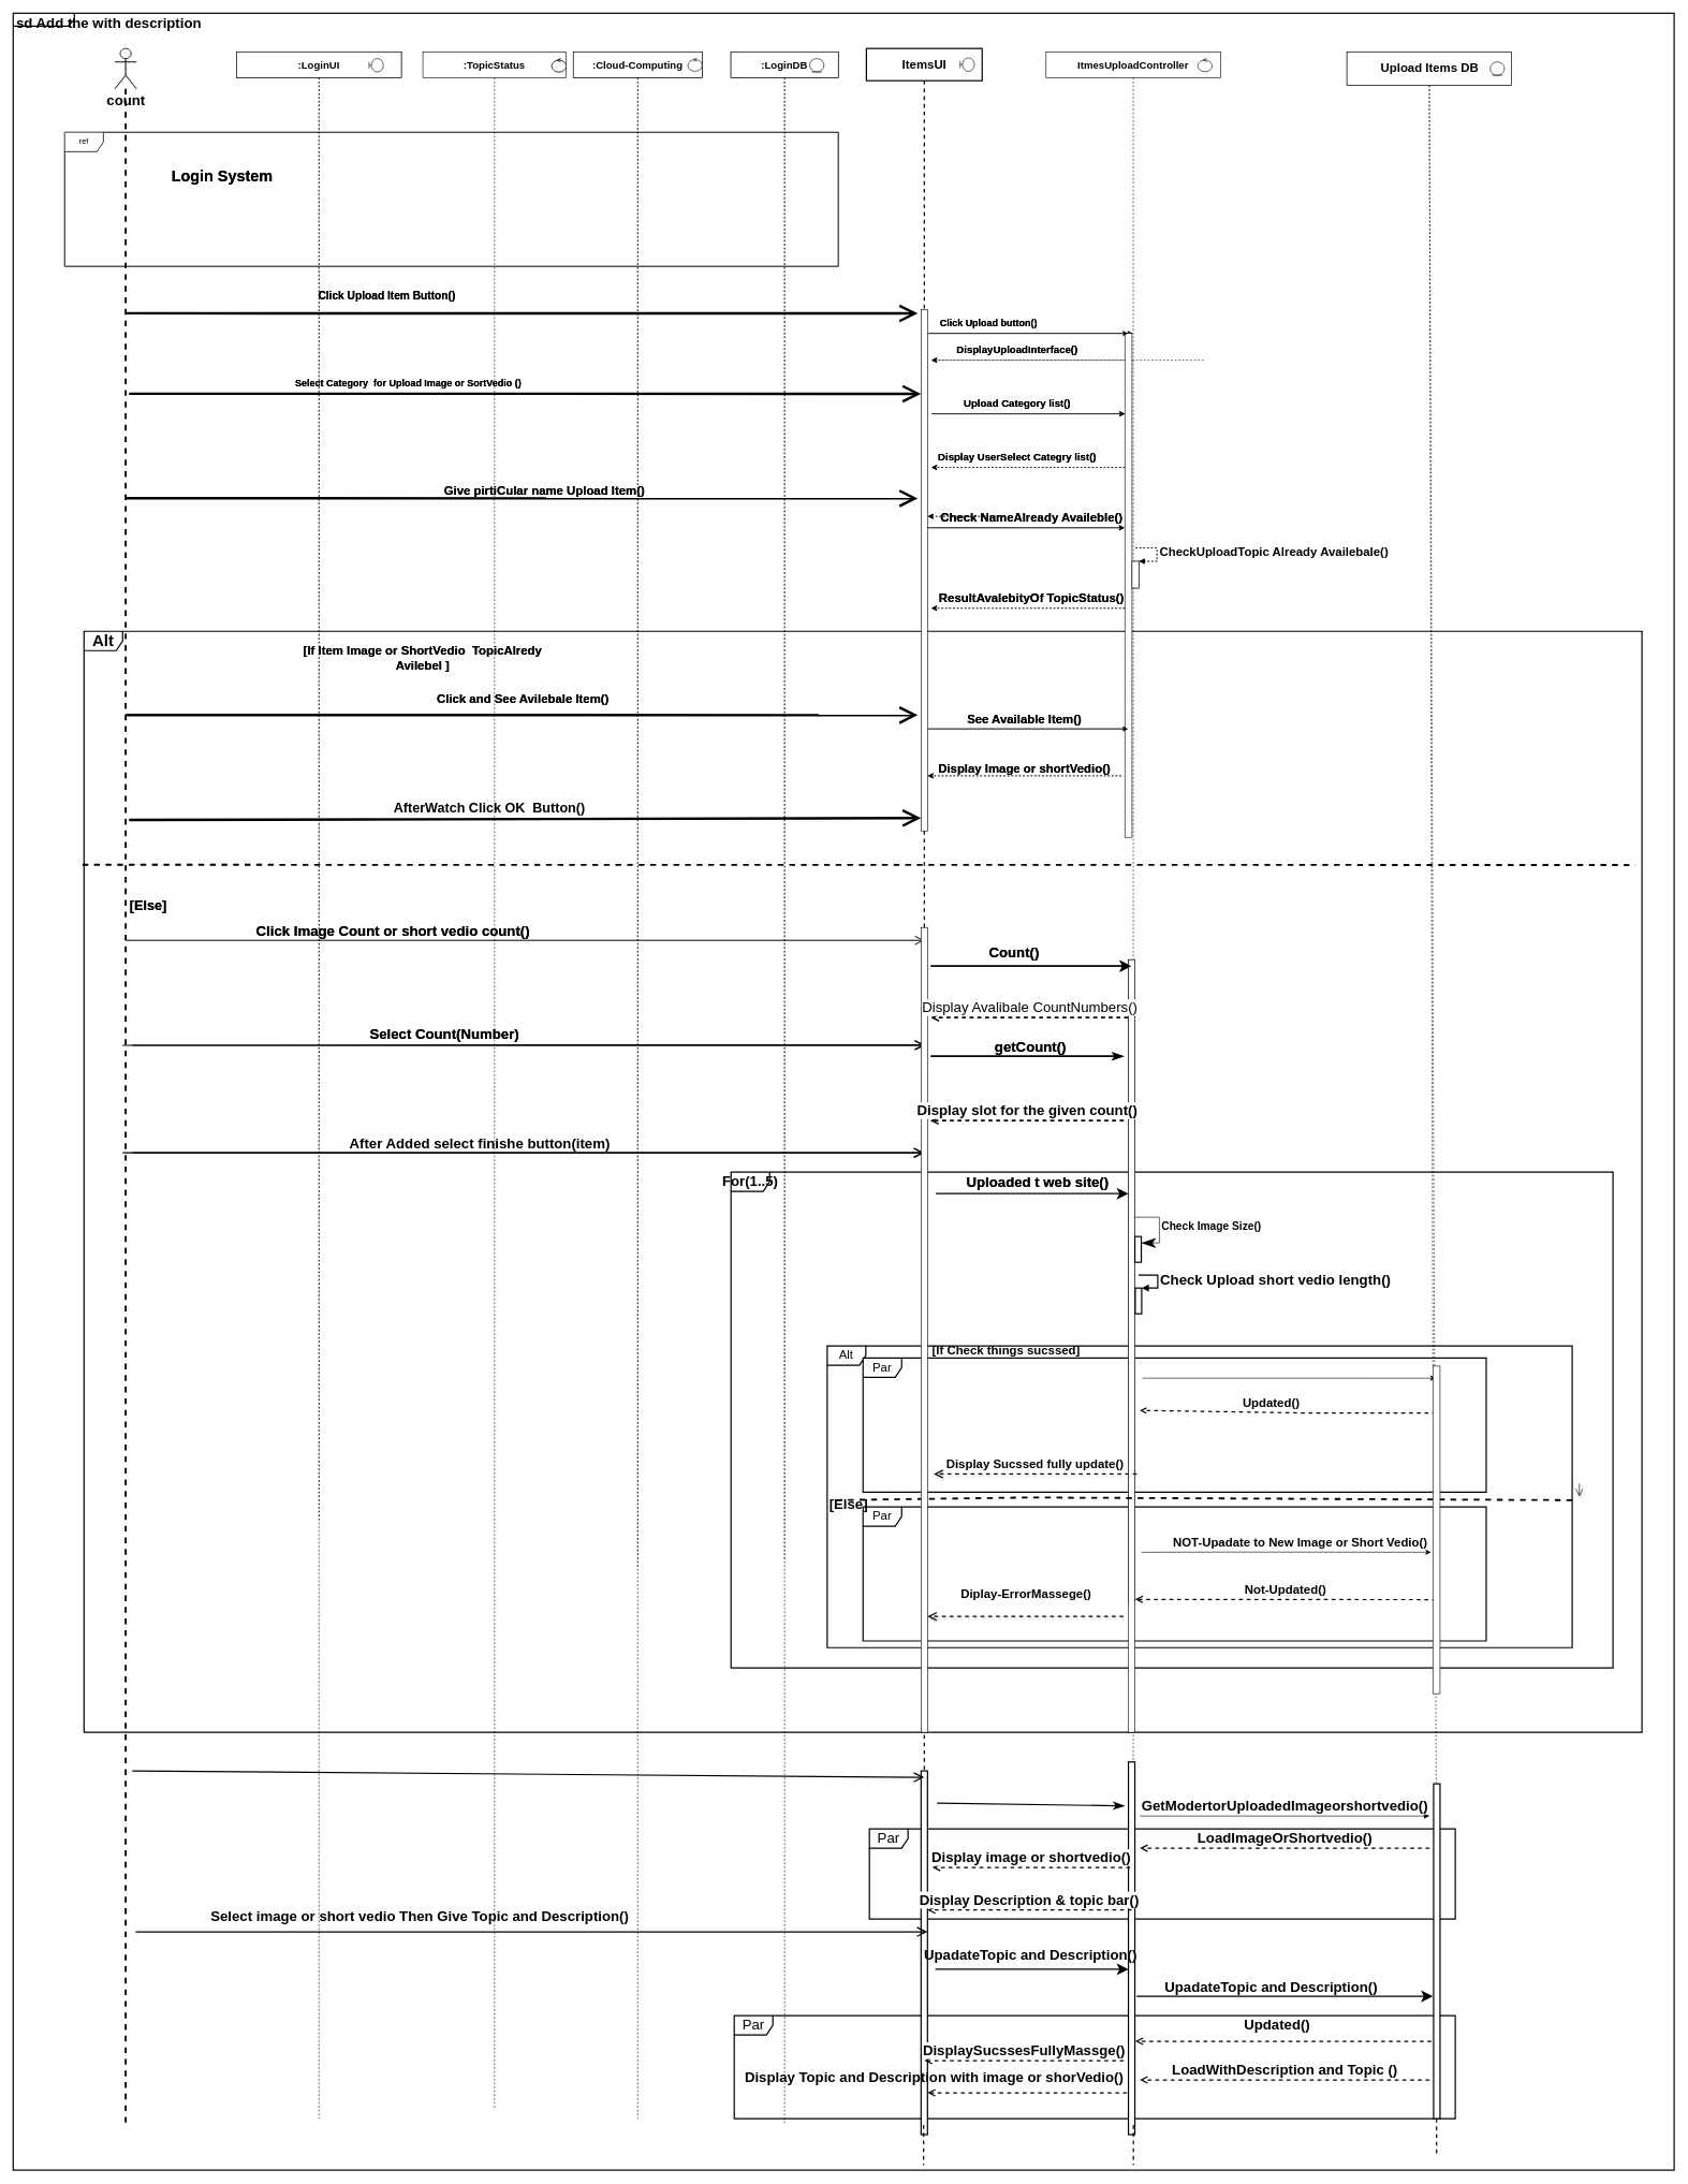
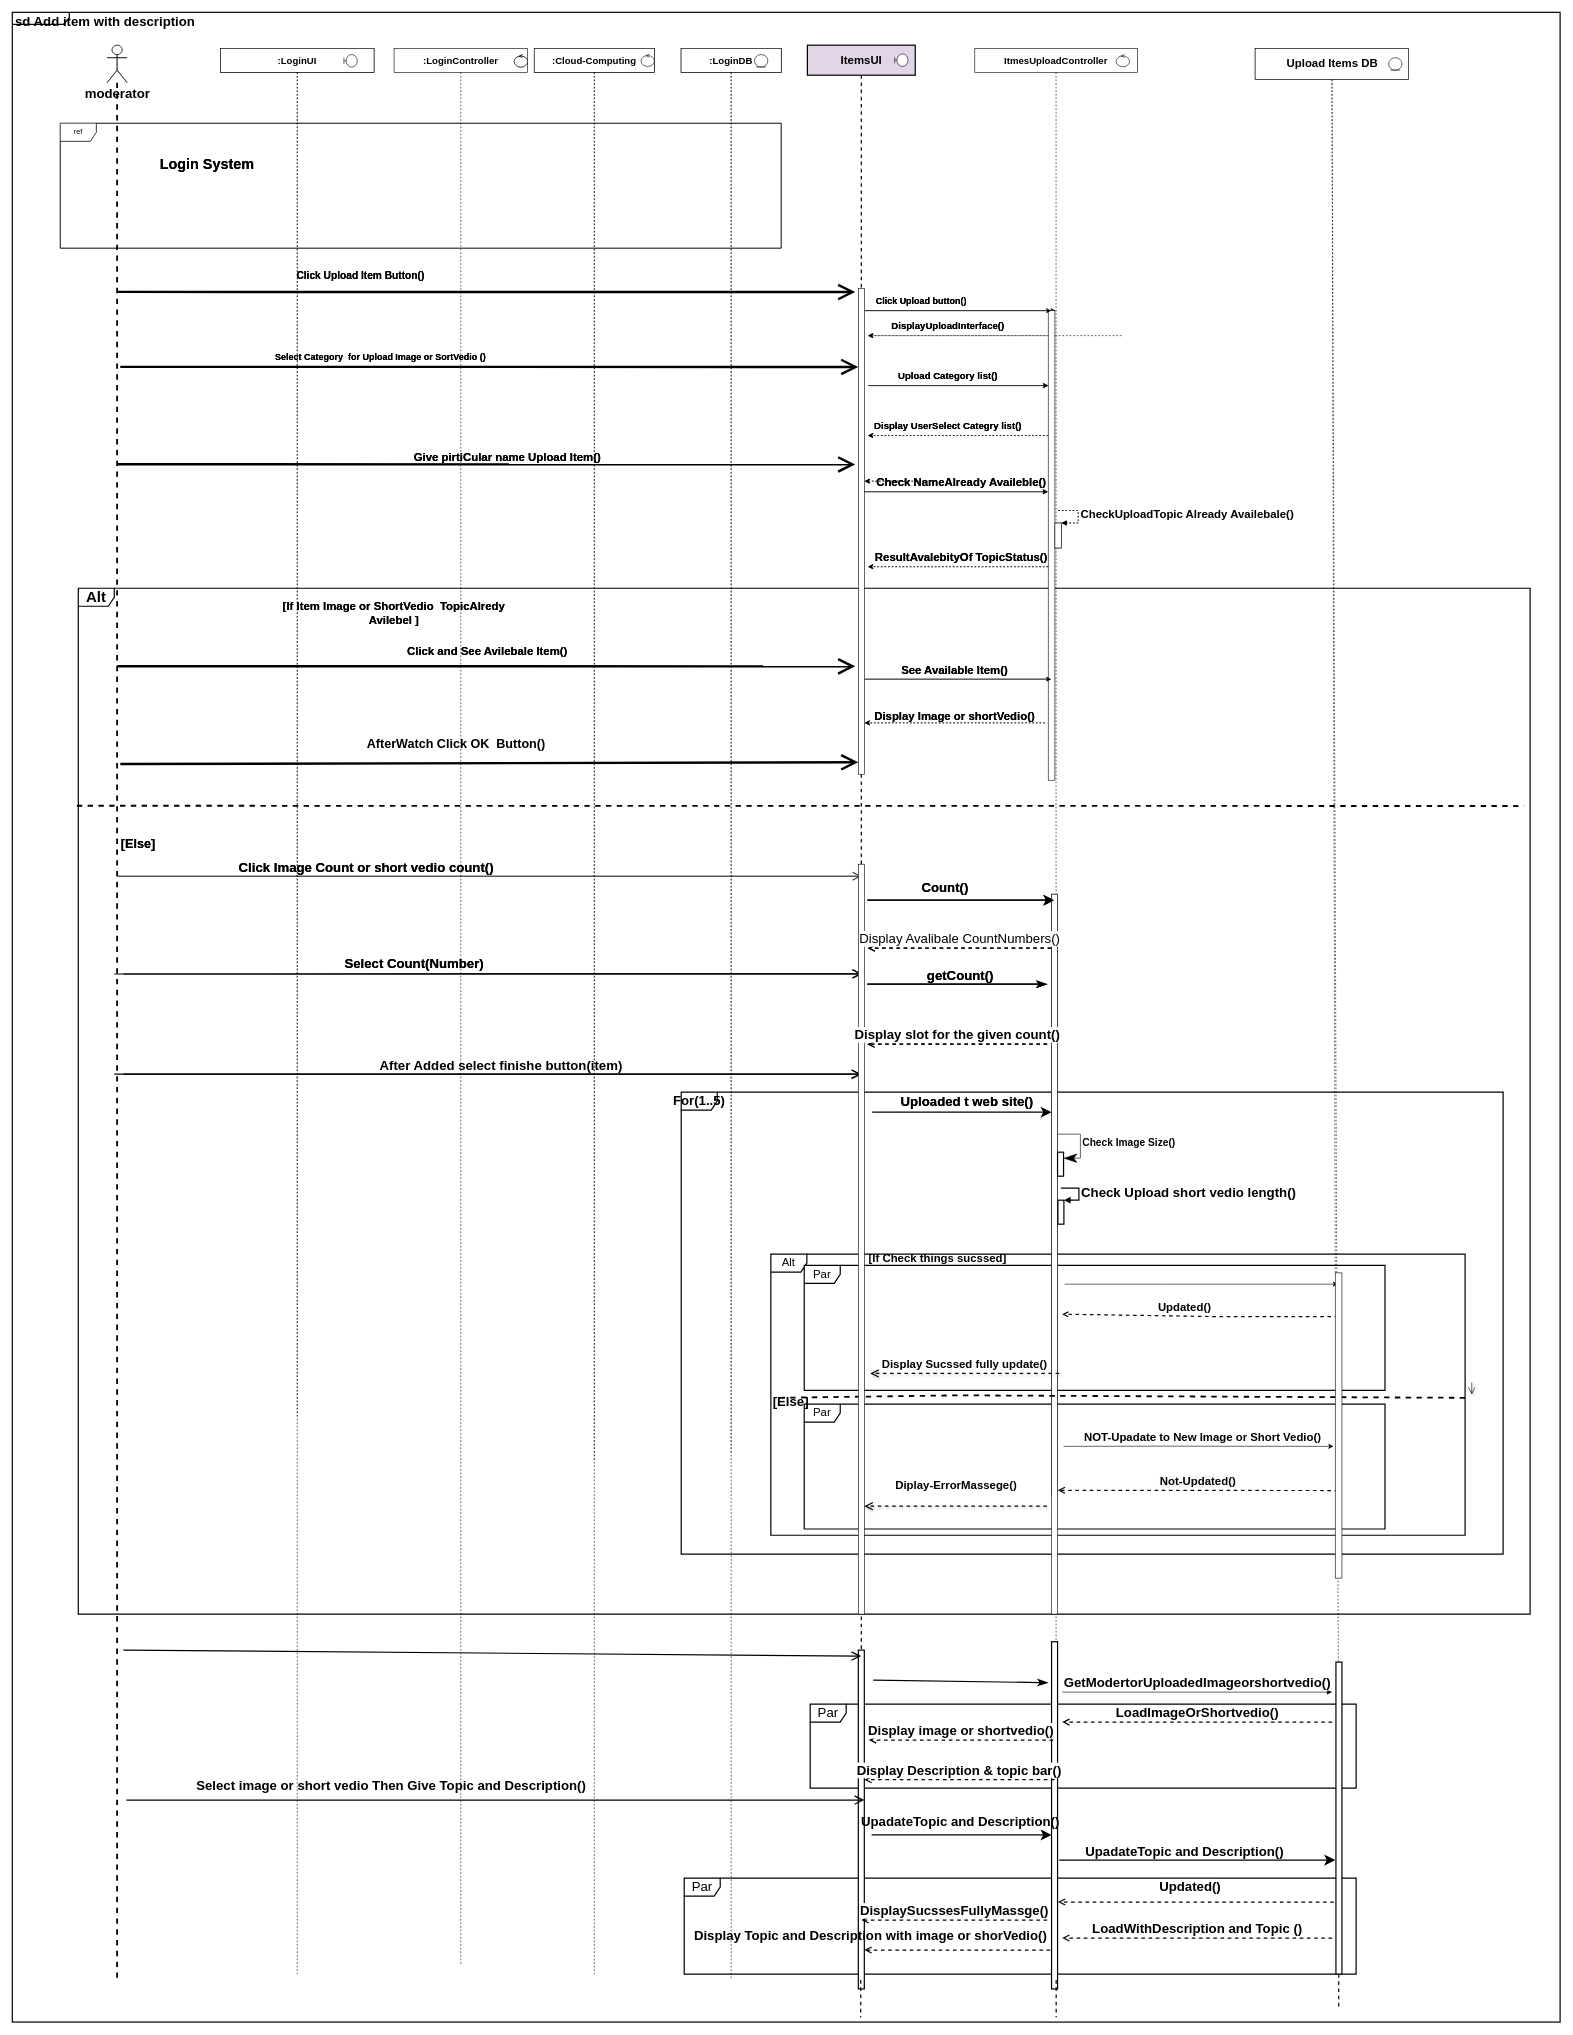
- <mxCell id="2" value="&lt;p style=&quot;margin:0px;margin-top:4px;margin-left:5px;text-align:left;&quot;&gt;&lt;b&gt;sd  Add the with description&lt;/b&gt;&lt;/p&gt;" style="html=1;shape=mxgraph.sysml.package;overflow=fill;labelX=95;align=left;spacingLeft=5;verticalAlign=top;spacingTop=-3;strokeWidth=2;fontSize=22;" vertex="1" parent="1"><mxGeometry x="20" y="20" width="2580" height="3350" as="geometry" /></mxCell>
+ <mxCell id="2" value="&lt;p style=&quot;margin:0px;margin-top:4px;margin-left:5px;text-align:left;&quot;&gt;&lt;b&gt;sd  Add item with description&lt;/b&gt;&lt;/p&gt;" style="html=1;shape=mxgraph.sysml.package;overflow=fill;labelX=95;align=left;spacingLeft=5;verticalAlign=top;spacingTop=-3;strokeWidth=2;fontSize=22;" vertex="1" parent="1"><mxGeometry x="20" y="20" width="2580" height="3350" as="geometry" /></mxCell>
- <mxCell id="157" value="&lt;b&gt;&lt;font style=&quot;font-size: 19px;&quot;&gt;ItemsUI&lt;/font&gt;&lt;/b&gt;" style="html=1;strokeWidth=2;fontSize=17;" vertex="1" parent="5"><mxGeometry x="1245.32" width="179.79" height="50" as="geometry" /></mxCell>
+ <mxCell id="157" value="&lt;b&gt;&lt;font style=&quot;font-size: 19px;&quot;&gt;ItemsUI&lt;/font&gt;&lt;/b&gt;" style="html=1;strokeWidth=2;fontSize=17;fillColor=#e1d5e7;" vertex="1" parent="5"><mxGeometry x="1245.32" width="179.79" height="50" as="geometry" /></mxCell>
- <mxCell id="11" value=":TopicStatus" style="shape=umlLifeline;perimeter=lifelinePerimeter;container=1;collapsible=0;recursiveResize=0;rounded=0;shadow=0;strokeWidth=1;fontStyle=1;fontSize=16;" vertex="1" parent="5"><mxGeometry x="556.34" y="5.21" width="222.54" height="3194.79" as="geometry" /></mxCell>
+ <mxCell id="11" value=":LoginController" style="shape=umlLifeline;perimeter=lifelinePerimeter;container=1;collapsible=0;recursiveResize=0;rounded=0;shadow=0;strokeWidth=1;fontStyle=1;fontSize=16;" vertex="1" parent="5"><mxGeometry x="556.34" y="5.21" width="222.54" height="3194.79" as="geometry" /></mxCell>
- <mxCell id="20" value="&lt;span style=&quot;font-size: 22px;&quot;&gt;&lt;b&gt;count&lt;/b&gt;&lt;/span&gt;" style="shape=umlActor;verticalLabelPosition=bottom;verticalAlign=top;html=1;" vertex="1" parent="5"><mxGeometry x="78.004" y="1.421e-14" width="33.38" height="62.466" as="geometry" /></mxCell>
+ <mxCell id="20" value="&lt;span style=&quot;font-size: 22px;&quot;&gt;&lt;b&gt;moderator&lt;/b&gt;&lt;/span&gt;" style="shape=umlActor;verticalLabelPosition=bottom;verticalAlign=top;html=1;" vertex="1" parent="5"><mxGeometry x="78.004" y="1.421e-14" width="33.38" height="62.466" as="geometry" /></mxCell>
- <mxCell id="61" value="AfterWatch Click OK  Button()" style="text;align=center;fontStyle=1;verticalAlign=middle;spacingLeft=3;spacingRight=3;strokeColor=none;rotatable=0;points=[[0,0.5],[1,0.5]];portConstraint=eastwest;fontSize=21;" vertex="1" parent="5"><mxGeometry x="620" y="1165.21" width="80" height="26" as="geometry" /></mxCell>
+ <mxCell id="61" value="AfterWatch Click OK  Button()" style="text;align=center;fontStyle=1;verticalAlign=middle;spacingLeft=3;spacingRight=3;strokeColor=none;rotatable=0;points=[[0,0.5],[1,0.5]];portConstraint=eastwest;fontSize=21;" vertex="1" parent="5"><mxGeometry x="620" y="1150.21" width="80" height="26" as="geometry" /></mxCell>
- <mxCell id="105" value="After Added select finishe button(item)" style="text;align=center;fontStyle=1;verticalAlign=middle;spacingLeft=3;spacingRight=3;strokeColor=none;rotatable=0;points=[[0,0.5],[1,0.5]];portConstraint=eastwest;strokeWidth=2;fontSize=22;" vertex="1" parent="5"><mxGeometry x="605" y="1685.21" width="80" height="26" as="geometry" /></mxCell>
+ <mxCell id="105" value="After Added select finishe button(item)" style="text;align=center;fontStyle=1;verticalAlign=middle;spacingLeft=3;spacingRight=3;strokeColor=none;rotatable=0;points=[[0,0.5],[1,0.5]];portConstraint=eastwest;strokeWidth=2;fontSize=22;" vertex="1" parent="5"><mxGeometry x="695" y="1685.21" width="80" height="26" as="geometry" /></mxCell>
- <mxCell id="128" value="NOT-Upadate to New Image or Short Vedio()" style="text;align=center;fontStyle=1;verticalAlign=middle;spacingLeft=3;spacingRight=3;strokeColor=none;rotatable=0;points=[[0,0.5],[1,0.5]];portConstraint=eastwest;fontSize=19;html=0;" vertex="1" parent="5"><mxGeometry x="1875.002" y="2305.205" width="89.014" height="27.068" as="geometry" /></mxCell>
+ <mxCell id="128" value="NOT-Upadate to New Image or Short Vedio()" style="text;align=center;fontStyle=1;verticalAlign=middle;spacingLeft=3;spacingRight=3;strokeColor=none;rotatable=0;points=[[0,0.5],[1,0.5]];portConstraint=eastwest;fontSize=19;html=0;" vertex="1" parent="5"><mxGeometry x="1860.002" y="2305.205" width="89.014" height="27.068" as="geometry" /></mxCell>
